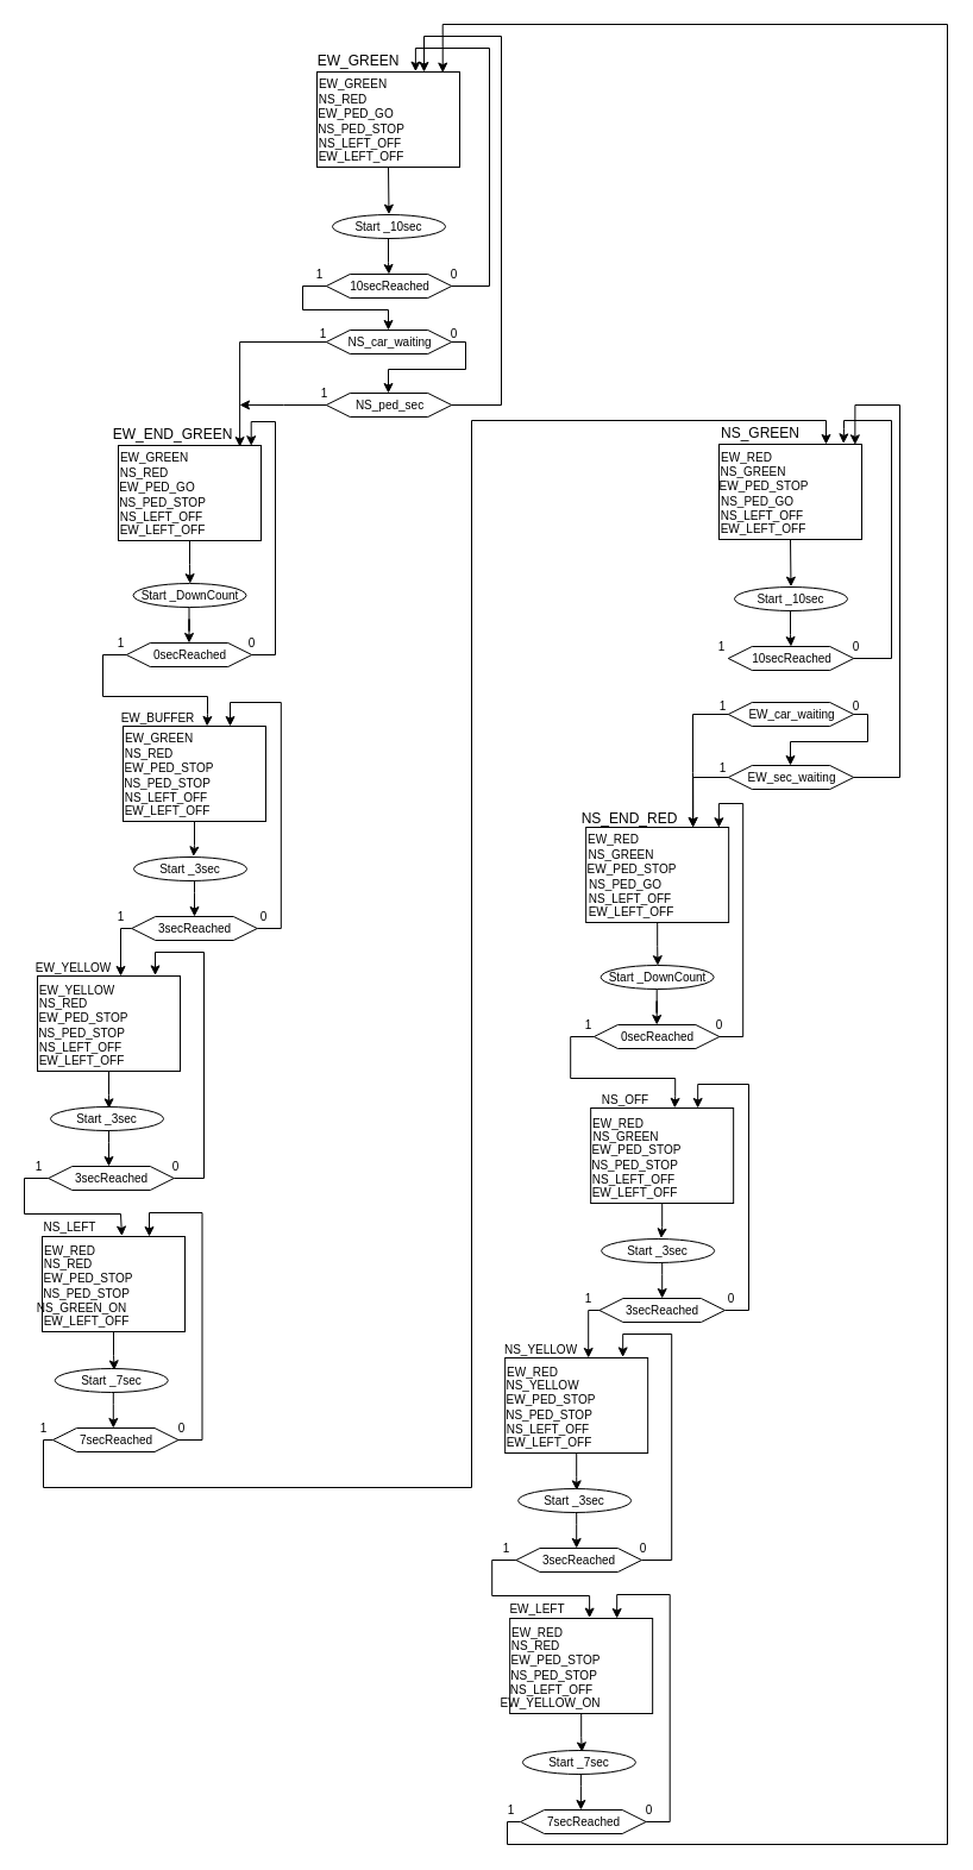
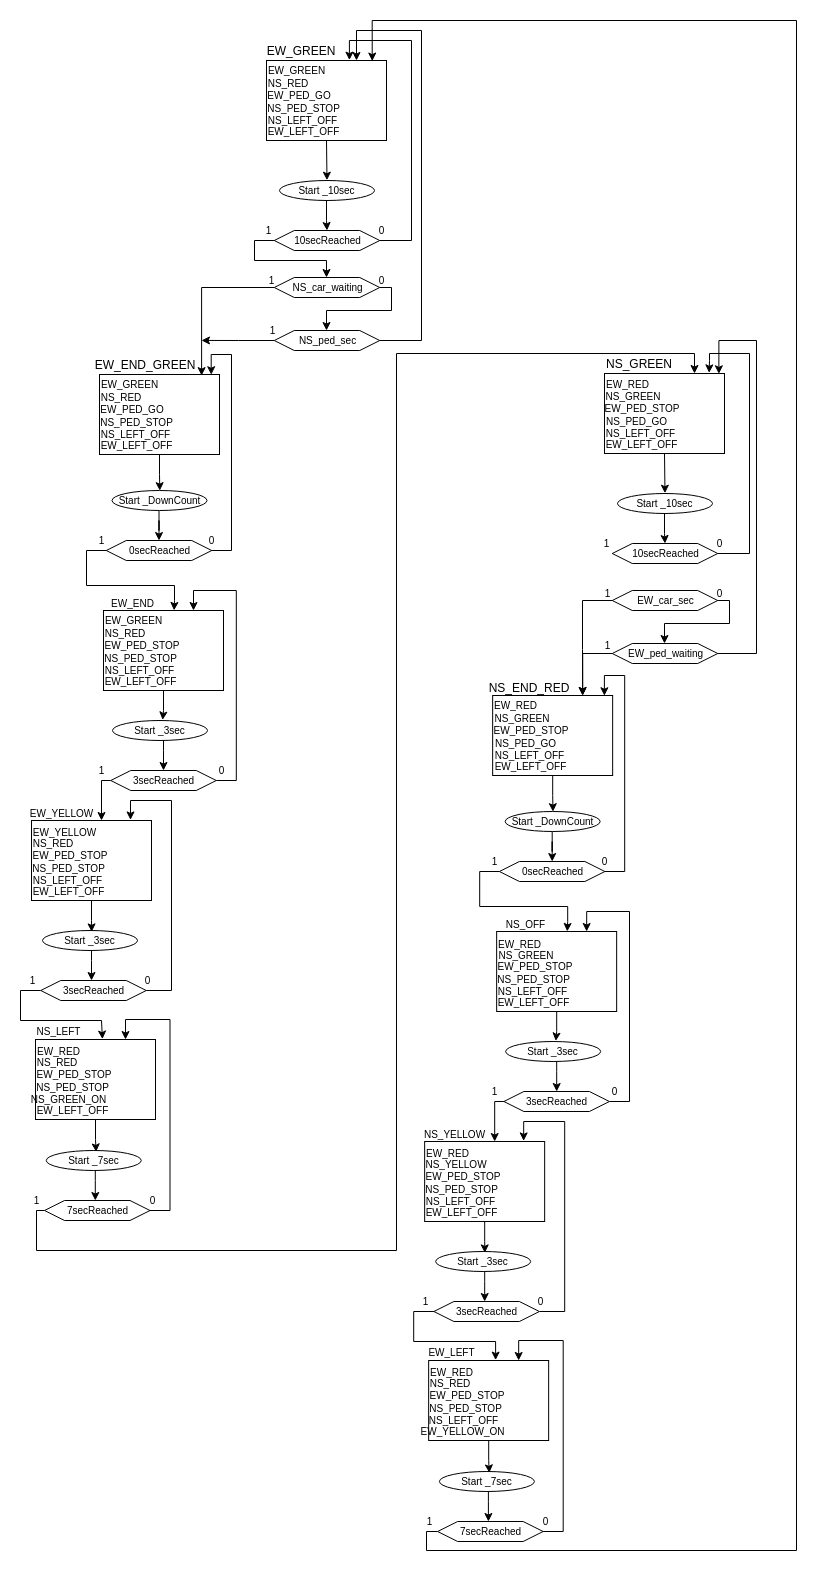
- <mxCell id="120" value="EW_car_waiting" style="text;html=1;align=center;verticalAlign=middle;resizable=0;points=[];autosize=1;strokeColor=none;fillColor=none;fontSize=10;" vertex="1" parent="1"><mxGeometry x="619.5" y="590" width="90" height="20" as="geometry" /></mxCell>
+ <mxCell id="120" value="EW_car_sec" style="text;html=1;align=center;verticalAlign=middle;resizable=0;points=[];autosize=1;strokeColor=none;fillColor=none;fontSize=10;" vertex="1" parent="1"><mxGeometry x="619.5" y="590" width="90" height="20" as="geometry" /></mxCell>
- <mxCell id="56" value="EW_BUFFER" style="text;html=1;align=center;verticalAlign=middle;resizable=0;points=[];autosize=1;strokeColor=none;fillColor=none;fontSize=10;" vertex="1" parent="1"><mxGeometry x="92" y="593" width="80" height="20" as="geometry" /></mxCell>
+ <mxCell id="56" value="EW_END" style="text;html=1;align=center;verticalAlign=middle;resizable=0;points=[];autosize=1;strokeColor=none;fillColor=none;fontSize=10;" vertex="1" parent="1"><mxGeometry x="92" y="593" width="80" height="20" as="geometry" /></mxCell>
- <mxCell id="125" value="EW_sec_waiting" style="text;html=1;align=center;verticalAlign=middle;resizable=0;points=[];autosize=1;strokeColor=none;fillColor=none;fontSize=10;" vertex="1" parent="1"><mxGeometry x="619.5" y="643" width="90" height="20" as="geometry" /></mxCell>
+ <mxCell id="125" value="EW_ped_waiting" style="text;html=1;align=center;verticalAlign=middle;resizable=0;points=[];autosize=1;strokeColor=none;fillColor=none;fontSize=10;" vertex="1" parent="1"><mxGeometry x="619.5" y="643" width="90" height="20" as="geometry" /></mxCell>
